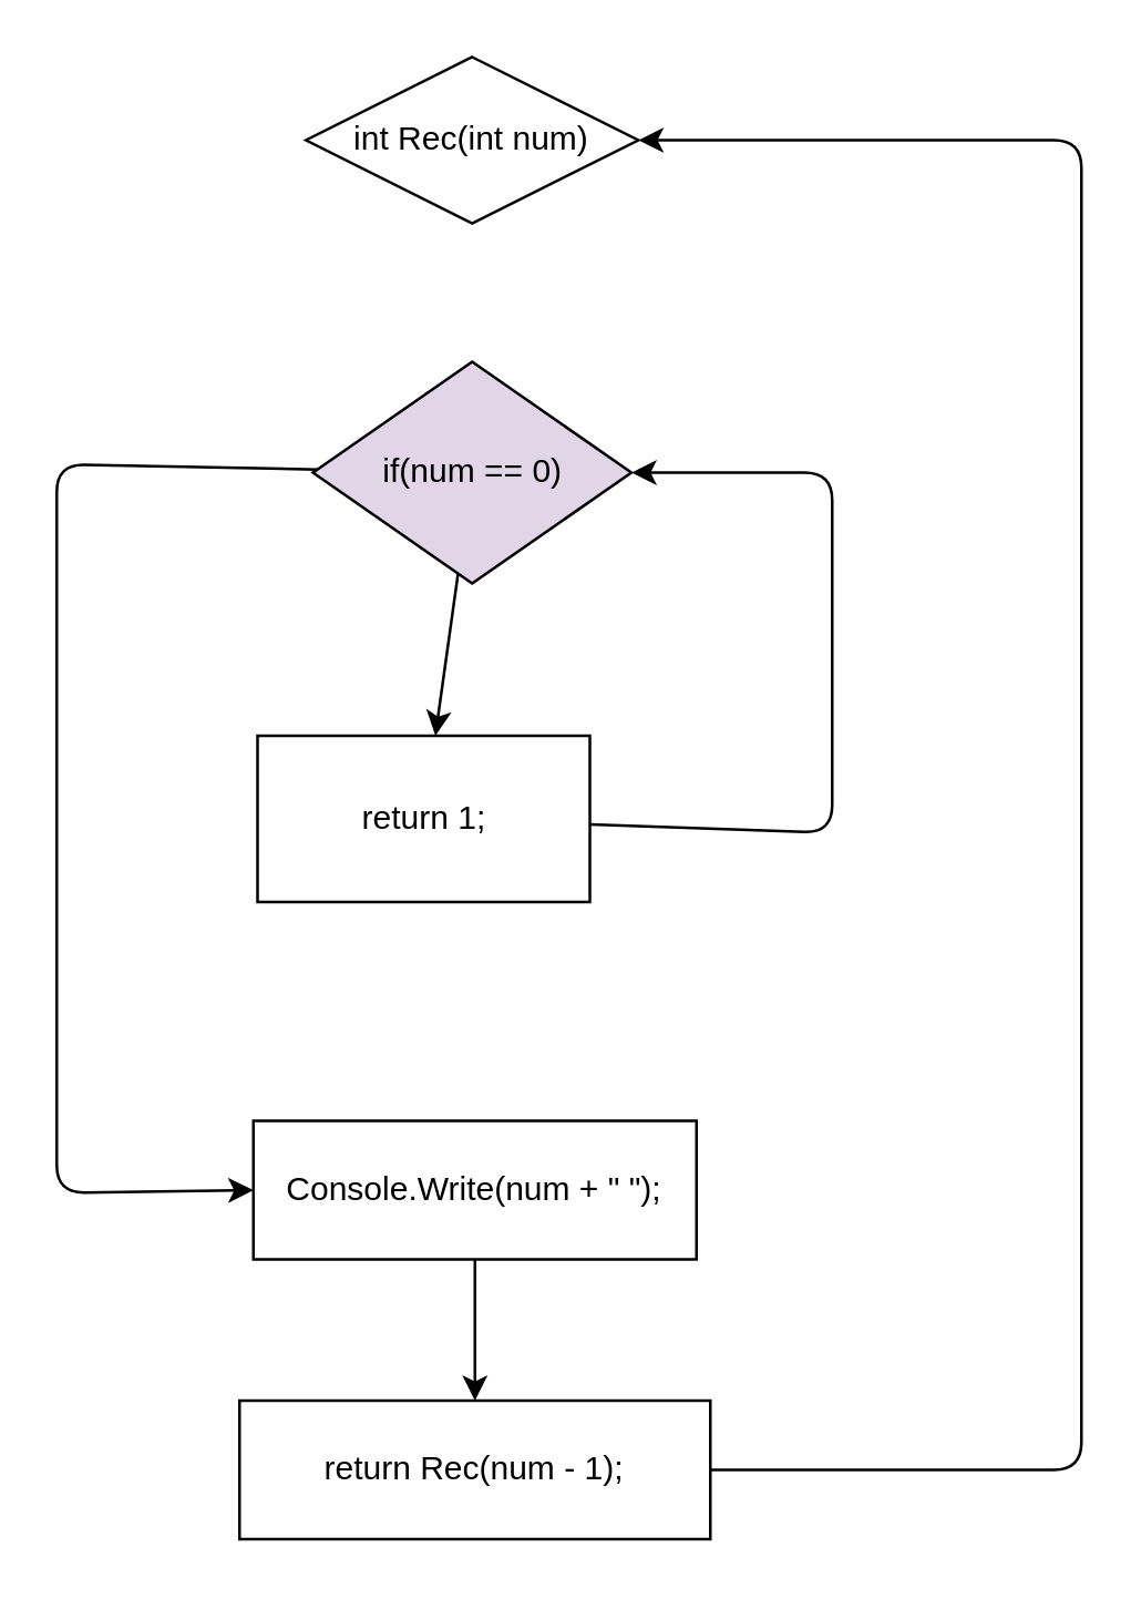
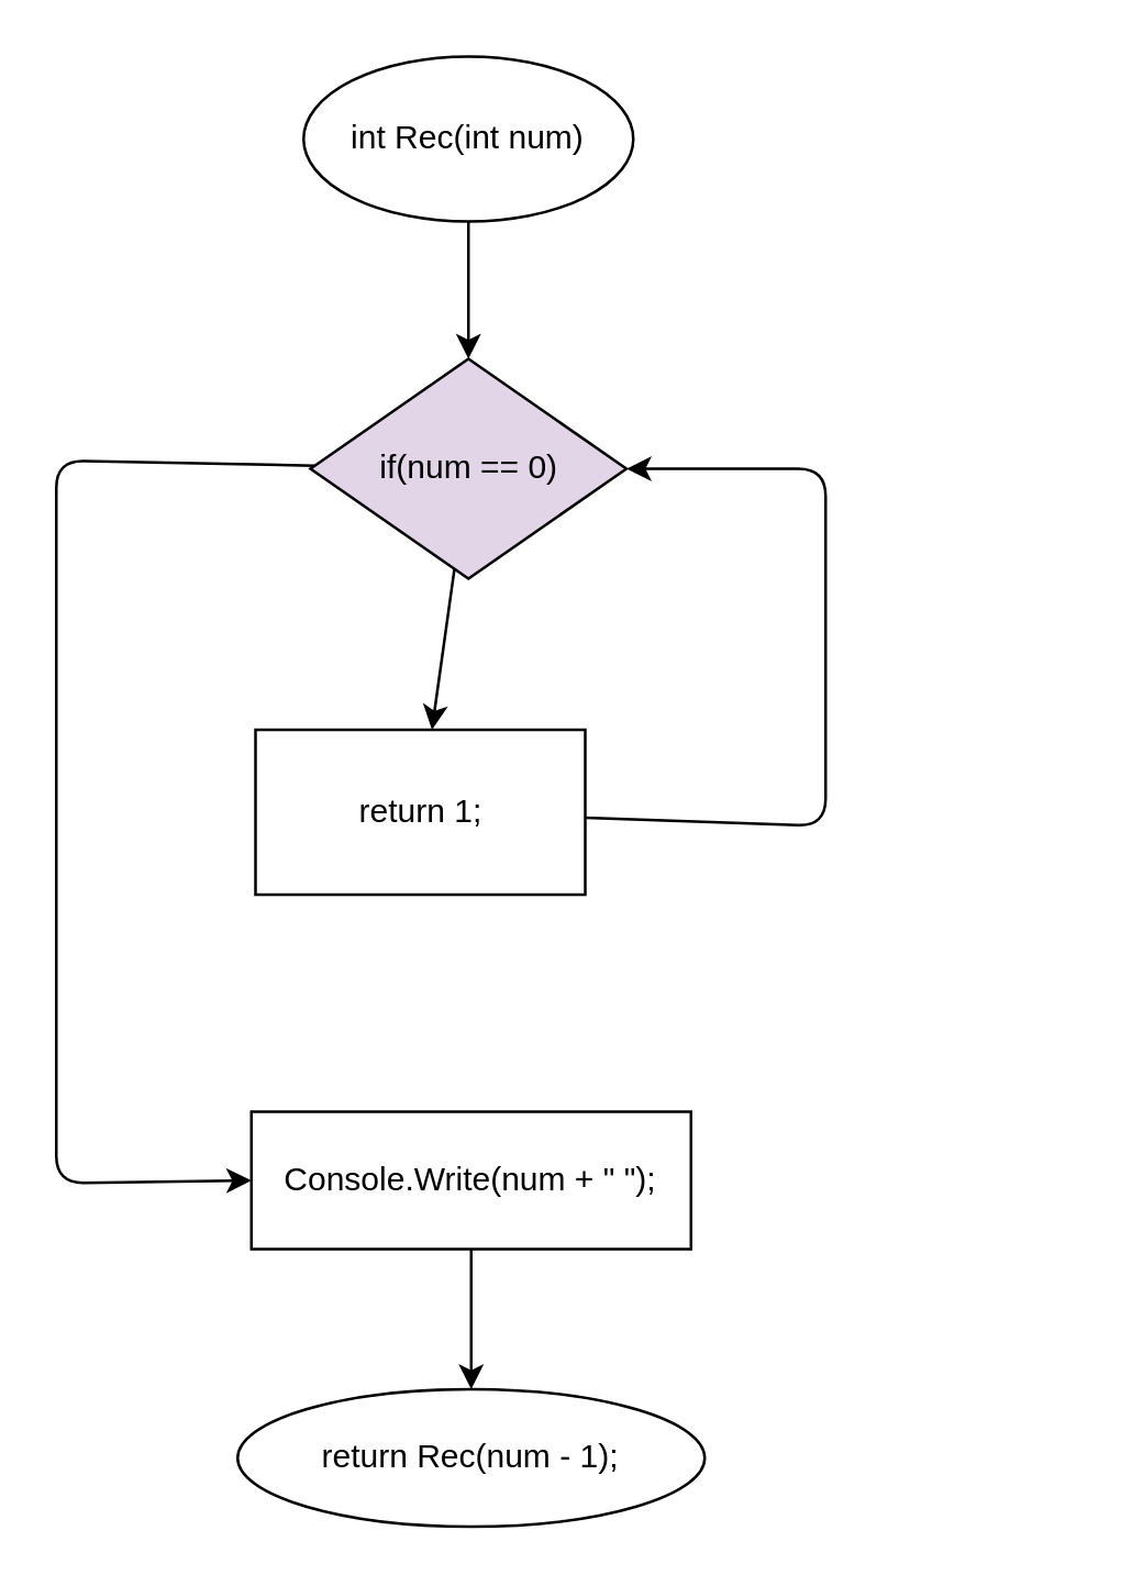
- <mxCell id="3" value="int Rec(int num)" style="rhombus;whiteSpace=wrap;html=1;" vertex="1" parent="1"><mxGeometry x="110" y="20" width="120" height="60" as="geometry" /></mxCell>
+ <mxCell id="3" value="int Rec(int num)" style="ellipse;whiteSpace=wrap;html=1;" vertex="1" parent="1"><mxGeometry x="110" y="20" width="120" height="60" as="geometry" /></mxCell>
+ <mxCell id="2" value="" style="edgeStyle=none;html=1;" edge="1" parent="1" source="3" target="6"><mxGeometry relative="1" as="geometry" /></mxCell>
- <mxCell id="9" style="edgeStyle=none;html=1;entryX=1;entryY=0.5;entryDx=0;entryDy=0;" edge="1" parent="1" source="10" target="3"><mxGeometry relative="1" as="geometry"><Array as="points"><mxPoint x="390" y="530" /><mxPoint x="390" y="50" /></Array></mxGeometry></mxCell>
- <mxCell id="10" value="return Rec(num - 1);" style="whiteSpace=wrap;html=1;" vertex="1" parent="1"><mxGeometry x="86" y="505" width="170" height="50" as="geometry" /></mxCell>
+ <mxCell id="10" value="return Rec(num - 1);" style="ellipse;whiteSpace=wrap;html=1;" vertex="1" parent="1"><mxGeometry x="86" y="505" width="170" height="50" as="geometry" /></mxCell>
